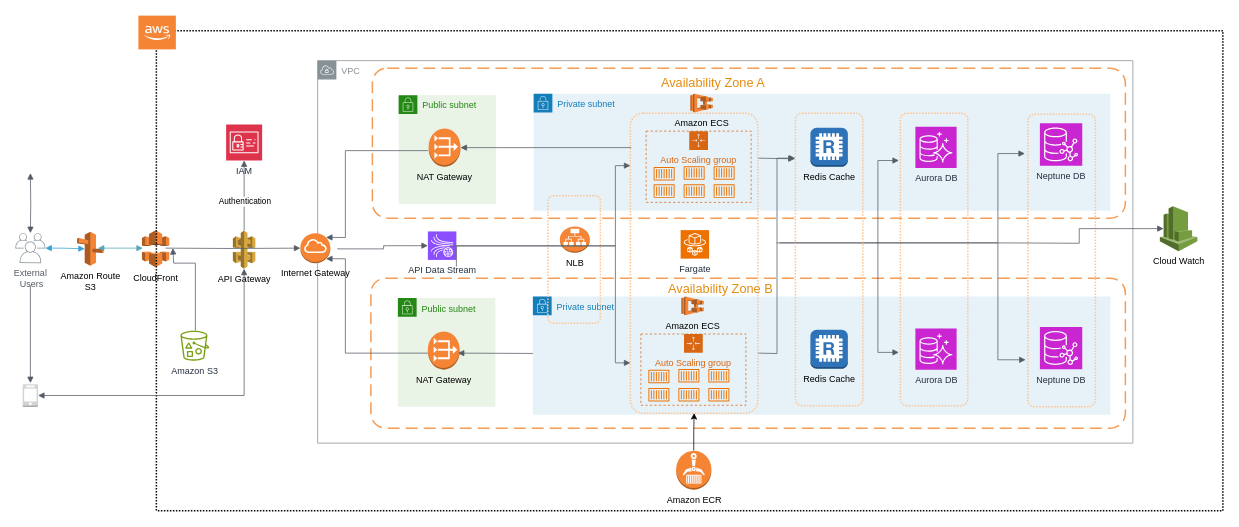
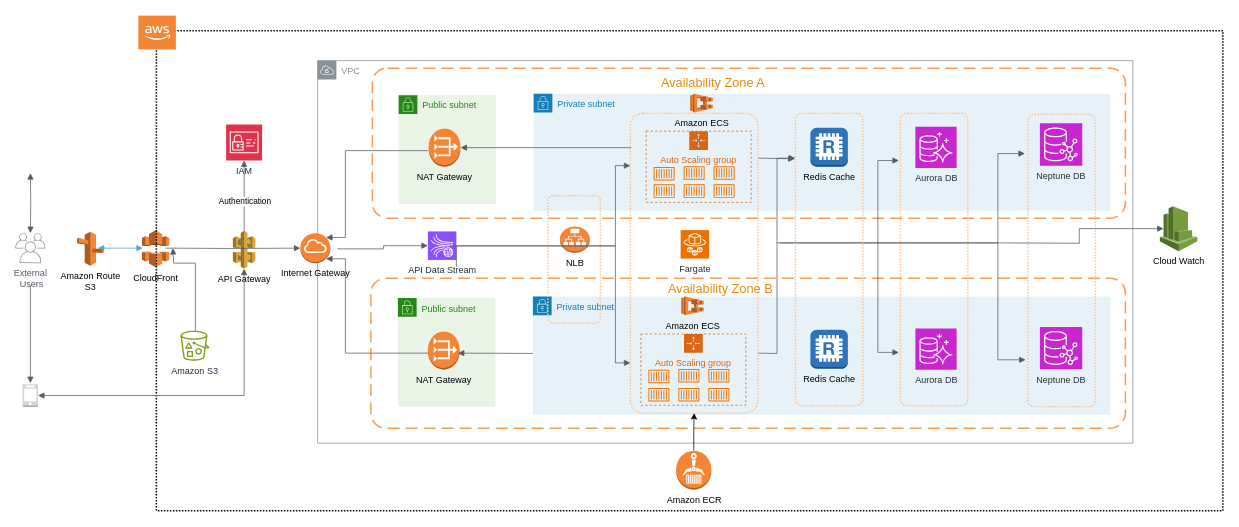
- <mxCell id="61" value="" style="edgeStyle=orthogonalEdgeStyle;html=1;endArrow=block;elbow=vertical;startArrow=block;startFill=1;endFill=1;strokeColor=#369fd3;rounded=0;entryX=0.29;entryY=0.5;entryDx=0;entryDy=0;entryPerimeter=0;fontColor=#37a7c3;" edge="1" parent="1" source="2" target="4"><mxGeometry width="100" relative="1" as="geometry"><mxPoint x="120" y="240" as="sourcePoint" /><mxPoint x="220" y="240" as="targetPoint" /></mxGeometry></mxCell>
